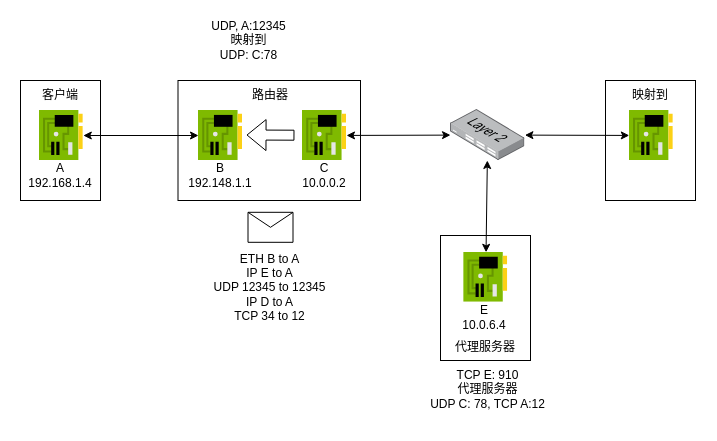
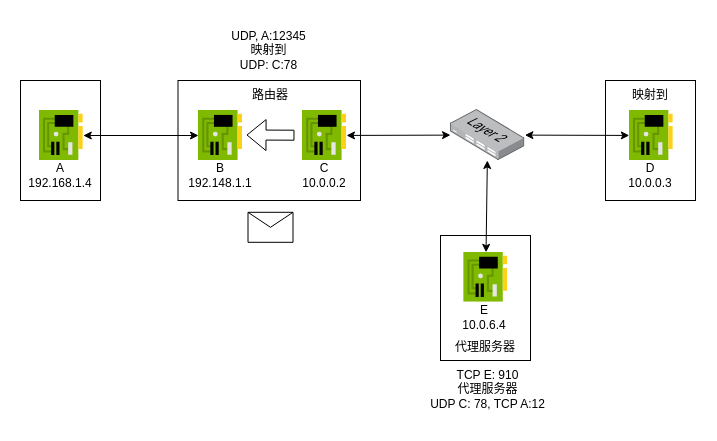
- <mxCell id="2" value="UDP, A:12345&lt;br&gt;映射到&lt;br&gt;UDP: C:78" style="text;html=1;strokeColor=none;fillColor=none;align=center;verticalAlign=middle;whiteSpace=wrap;rounded=0;" vertex="1" parent="1"><mxGeometry x="188.12" y="10.9" width="121.25" height="59.1" as="geometry" /></mxCell>
+ <mxCell id="2" value="UDP, A:12345&lt;br&gt;映射到&lt;br&gt;UDP: C:78" style="text;html=1;strokeColor=none;fillColor=none;align=center;verticalAlign=middle;whiteSpace=wrap;rounded=0;" vertex="1" parent="1"><mxGeometry x="208.12" y="20.9" width="121.25" height="59.1" as="geometry" /></mxCell>
- <mxCell id="8" value="客户端" style="text;html=1;strokeColor=none;fillColor=none;align=center;verticalAlign=middle;whiteSpace=wrap;rounded=0;" vertex="1" parent="1"><mxGeometry x="20" y="80" width="80" height="30" as="geometry" /></mxCell>
+ <mxCell id="19" value="D&lt;br&gt;10.0.0.3" style="text;html=1;strokeColor=none;fillColor=none;align=center;verticalAlign=middle;whiteSpace=wrap;rounded=0;" vertex="1" parent="1"><mxGeometry x="610" y="160" width="80" height="30" as="geometry" /></mxCell>
- <mxCell id="29" value="ETH B to A&lt;br&gt;IP E to A&lt;br&gt;UDP 12345 to 12345&lt;br&gt;IP D to A&lt;br&gt;TCP 34 to 12" style="text;html=1;strokeColor=none;fillColor=none;align=center;verticalAlign=middle;whiteSpace=wrap;rounded=0;" parent="1" vertex="1"><mxGeometry x="209.38" y="241.8" width="121.25" height="90" as="geometry" /></mxCell>
